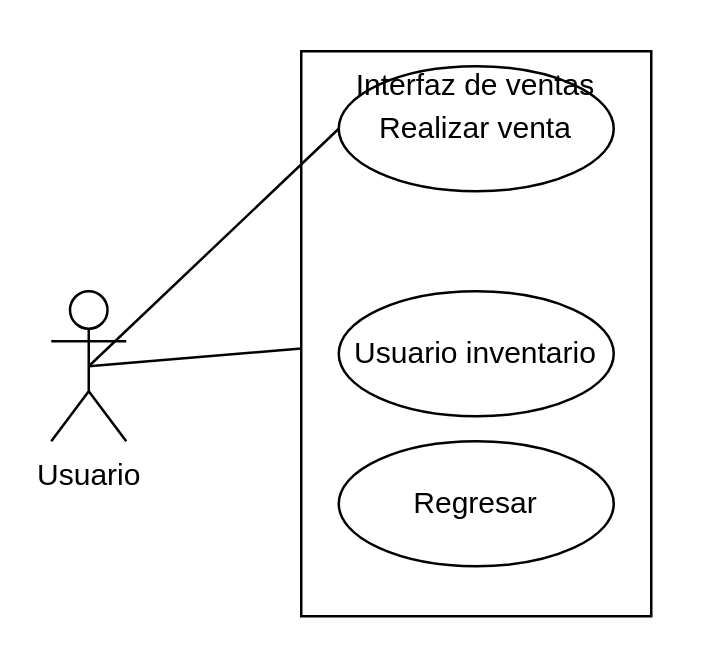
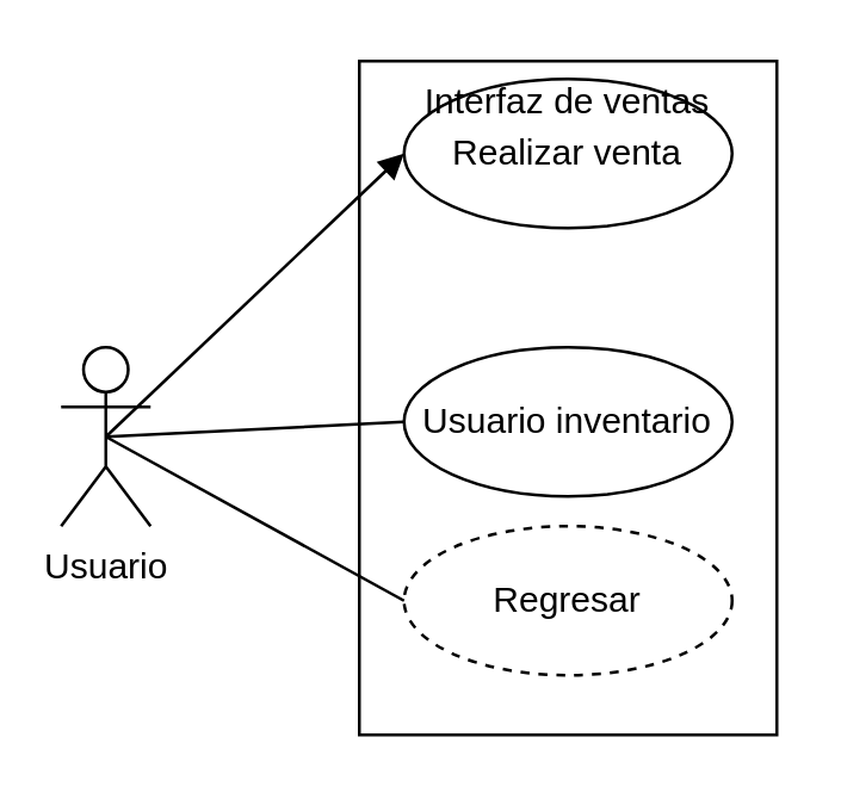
- <mxCell id="7" value="" style="endArrow=none;html=1;rounded=0;exitX=0.5;exitY=0.5;exitDx=0;exitDy=0;exitPerimeter=0;entryX=0;entryY=0.5;entryDx=0;entryDy=0;" edge="1" parent="1" source="2" target="4"><mxGeometry width="50" height="50" relative="1" as="geometry"><mxPoint x="0" y="326" as="sourcePoint" /><mxPoint x="50" y="276" as="targetPoint" /></mxGeometry></mxCell>
+ <mxCell id="7" value="" style="endArrow=block;html=1;rounded=0;exitX=0.5;exitY=0.5;exitDx=0;exitDy=0;exitPerimeter=0;entryX=0;entryY=0.5;entryDx=0;entryDy=0;" edge="1" parent="1" source="2" target="4"><mxGeometry width="50" height="50" relative="1" as="geometry"><mxPoint x="0" y="326" as="sourcePoint" /><mxPoint x="50" y="276" as="targetPoint" /></mxGeometry></mxCell>
- <mxCell id="9" value="" style="endArrow=none;html=1;rounded=0;exitX=0.5;exitY=0.5;exitDx=0;exitDy=0;exitPerimeter=0;" edge="1" parent="1" source="2" target="3"><mxGeometry width="50" height="50" relative="1" as="geometry"><mxPoint x="45" y="156" as="sourcePoint" /><mxPoint x="145" y="151" as="targetPoint" /></mxGeometry></mxCell>
+ <mxCell id="9" value="" style="endArrow=none;html=1;rounded=0;exitX=0.5;exitY=0.5;exitDx=0;exitDy=0;exitPerimeter=0;entryX=0;entryY=0.5;entryDx=0;entryDy=0;" edge="1" parent="1" source="2" target="6"><mxGeometry width="50" height="50" relative="1" as="geometry"><mxPoint x="45" y="156" as="sourcePoint" /><mxPoint x="145" y="151" as="targetPoint" /></mxGeometry></mxCell>
+ <mxCell id="8" value="" style="endArrow=none;html=1;rounded=0;exitX=0.5;exitY=0.5;exitDx=0;exitDy=0;exitPerimeter=0;entryX=0;entryY=0.5;entryDx=0;entryDy=0;" edge="1" parent="1" source="2" target="5"><mxGeometry width="50" height="50" relative="1" as="geometry"><mxPoint x="45" y="156" as="sourcePoint" /><mxPoint x="145" y="91" as="targetPoint" /></mxGeometry></mxCell>
- <mxCell id="6" value="Regresar" style="ellipse;whiteSpace=wrap;html=1;fillColor=none;" vertex="1" parent="1"><mxGeometry x="135" y="176" width="110" height="50" as="geometry" /></mxCell>
+ <mxCell id="6" value="Regresar" style="ellipse;whiteSpace=wrap;html=1;fillColor=none;dashed=1;" vertex="1" parent="1"><mxGeometry x="135" y="176" width="110" height="50" as="geometry" /></mxCell>
